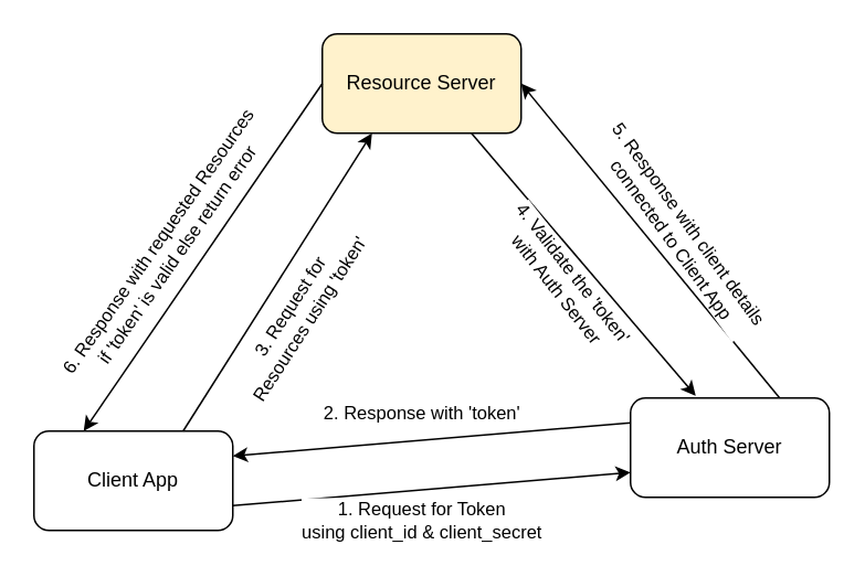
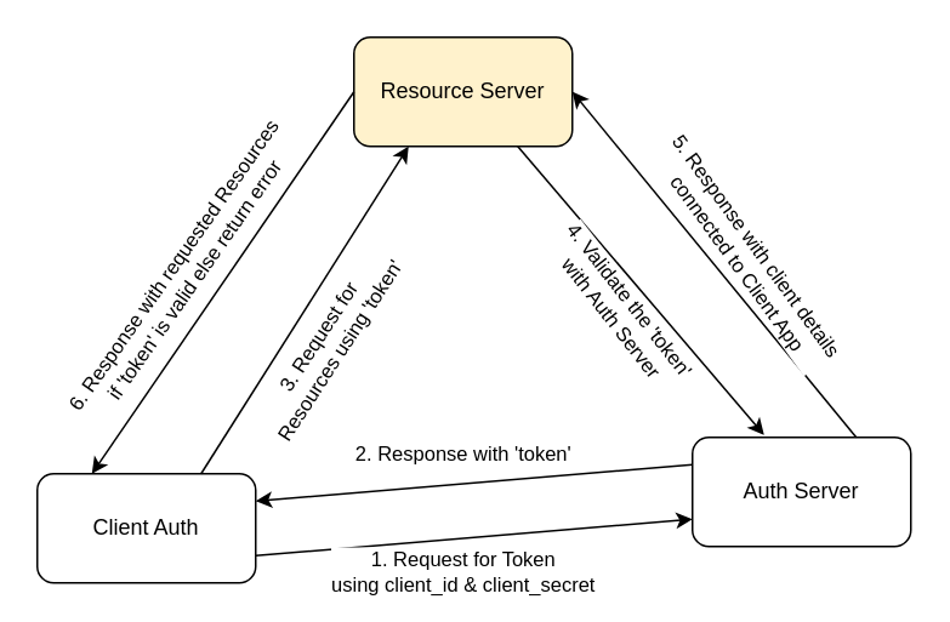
- <mxCell id="2" value="Client App" style="rounded=1;whiteSpace=wrap;html=1;" vertex="1" parent="1"><mxGeometry x="20" y="260" width="120" height="60" as="geometry" /></mxCell>
+ <mxCell id="2" value="Client Auth" style="rounded=1;whiteSpace=wrap;html=1;" vertex="1" parent="1"><mxGeometry x="20" y="260" width="120" height="60" as="geometry" /></mxCell>
